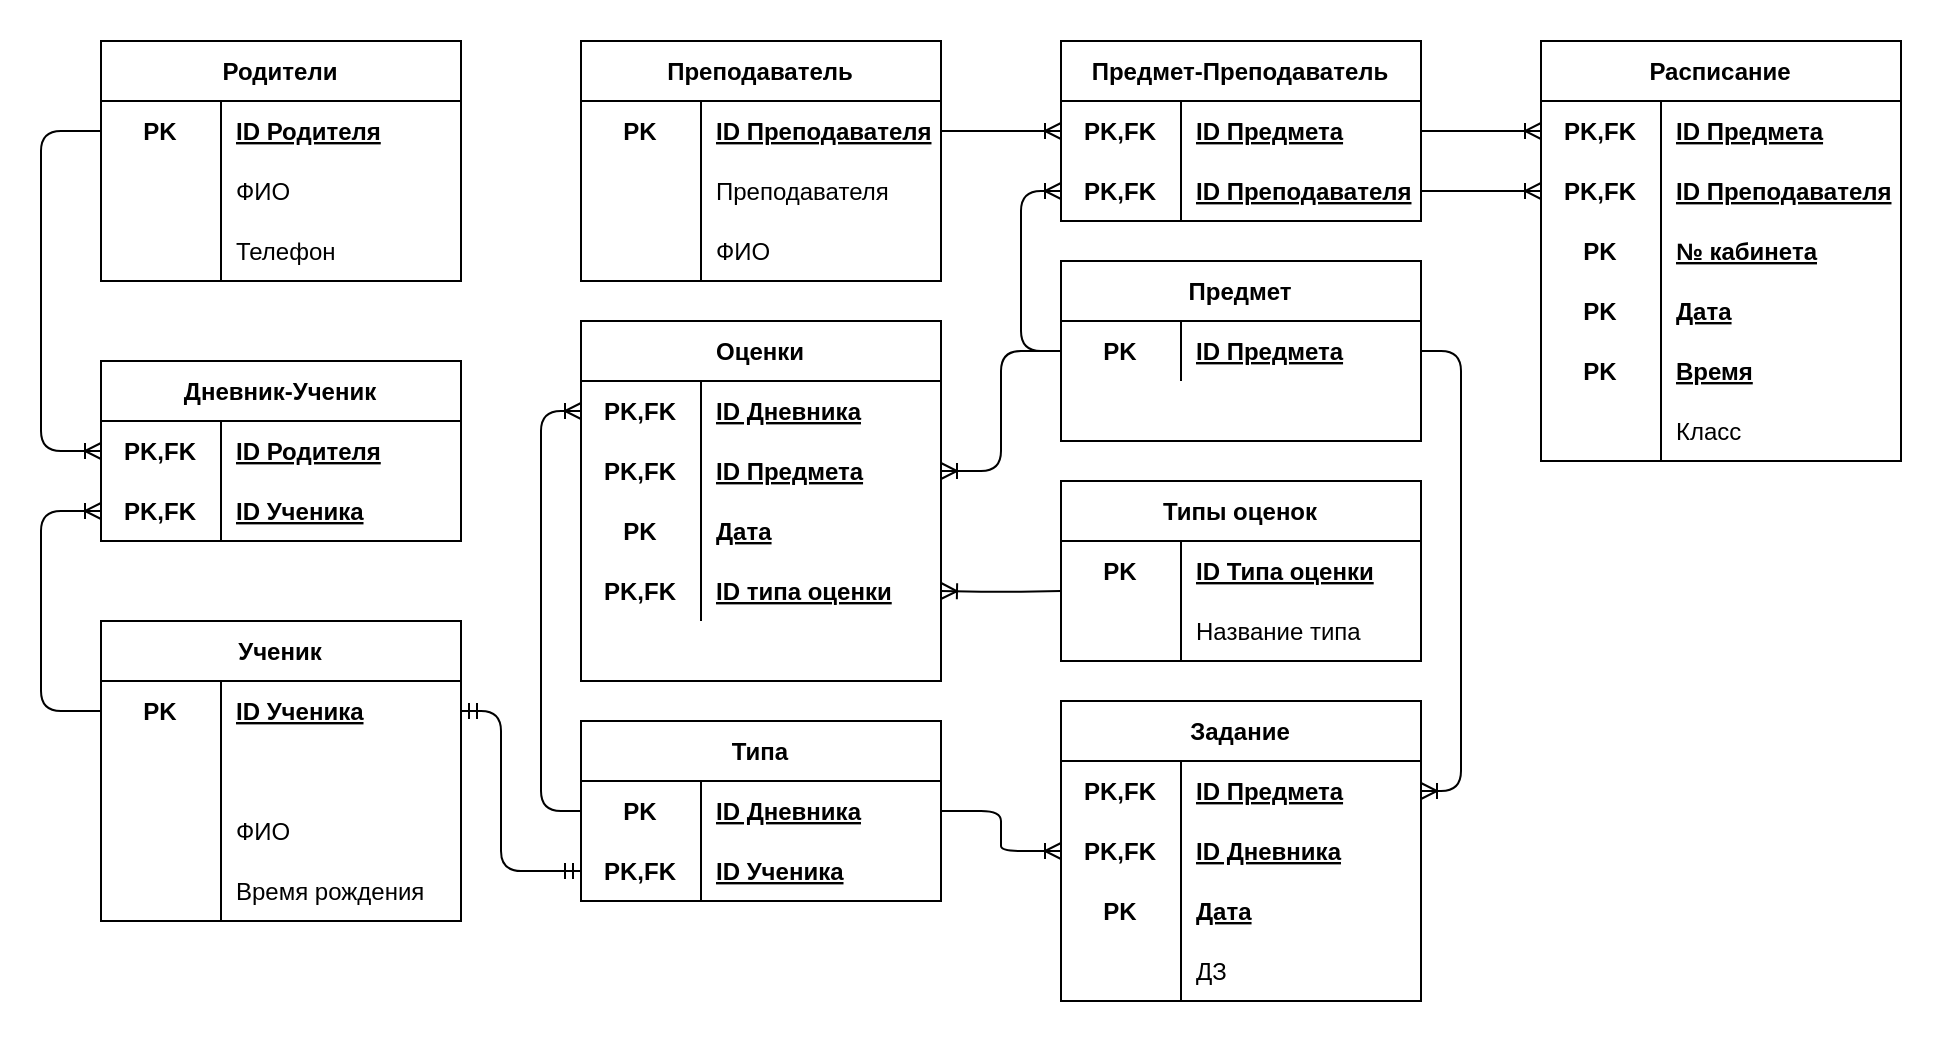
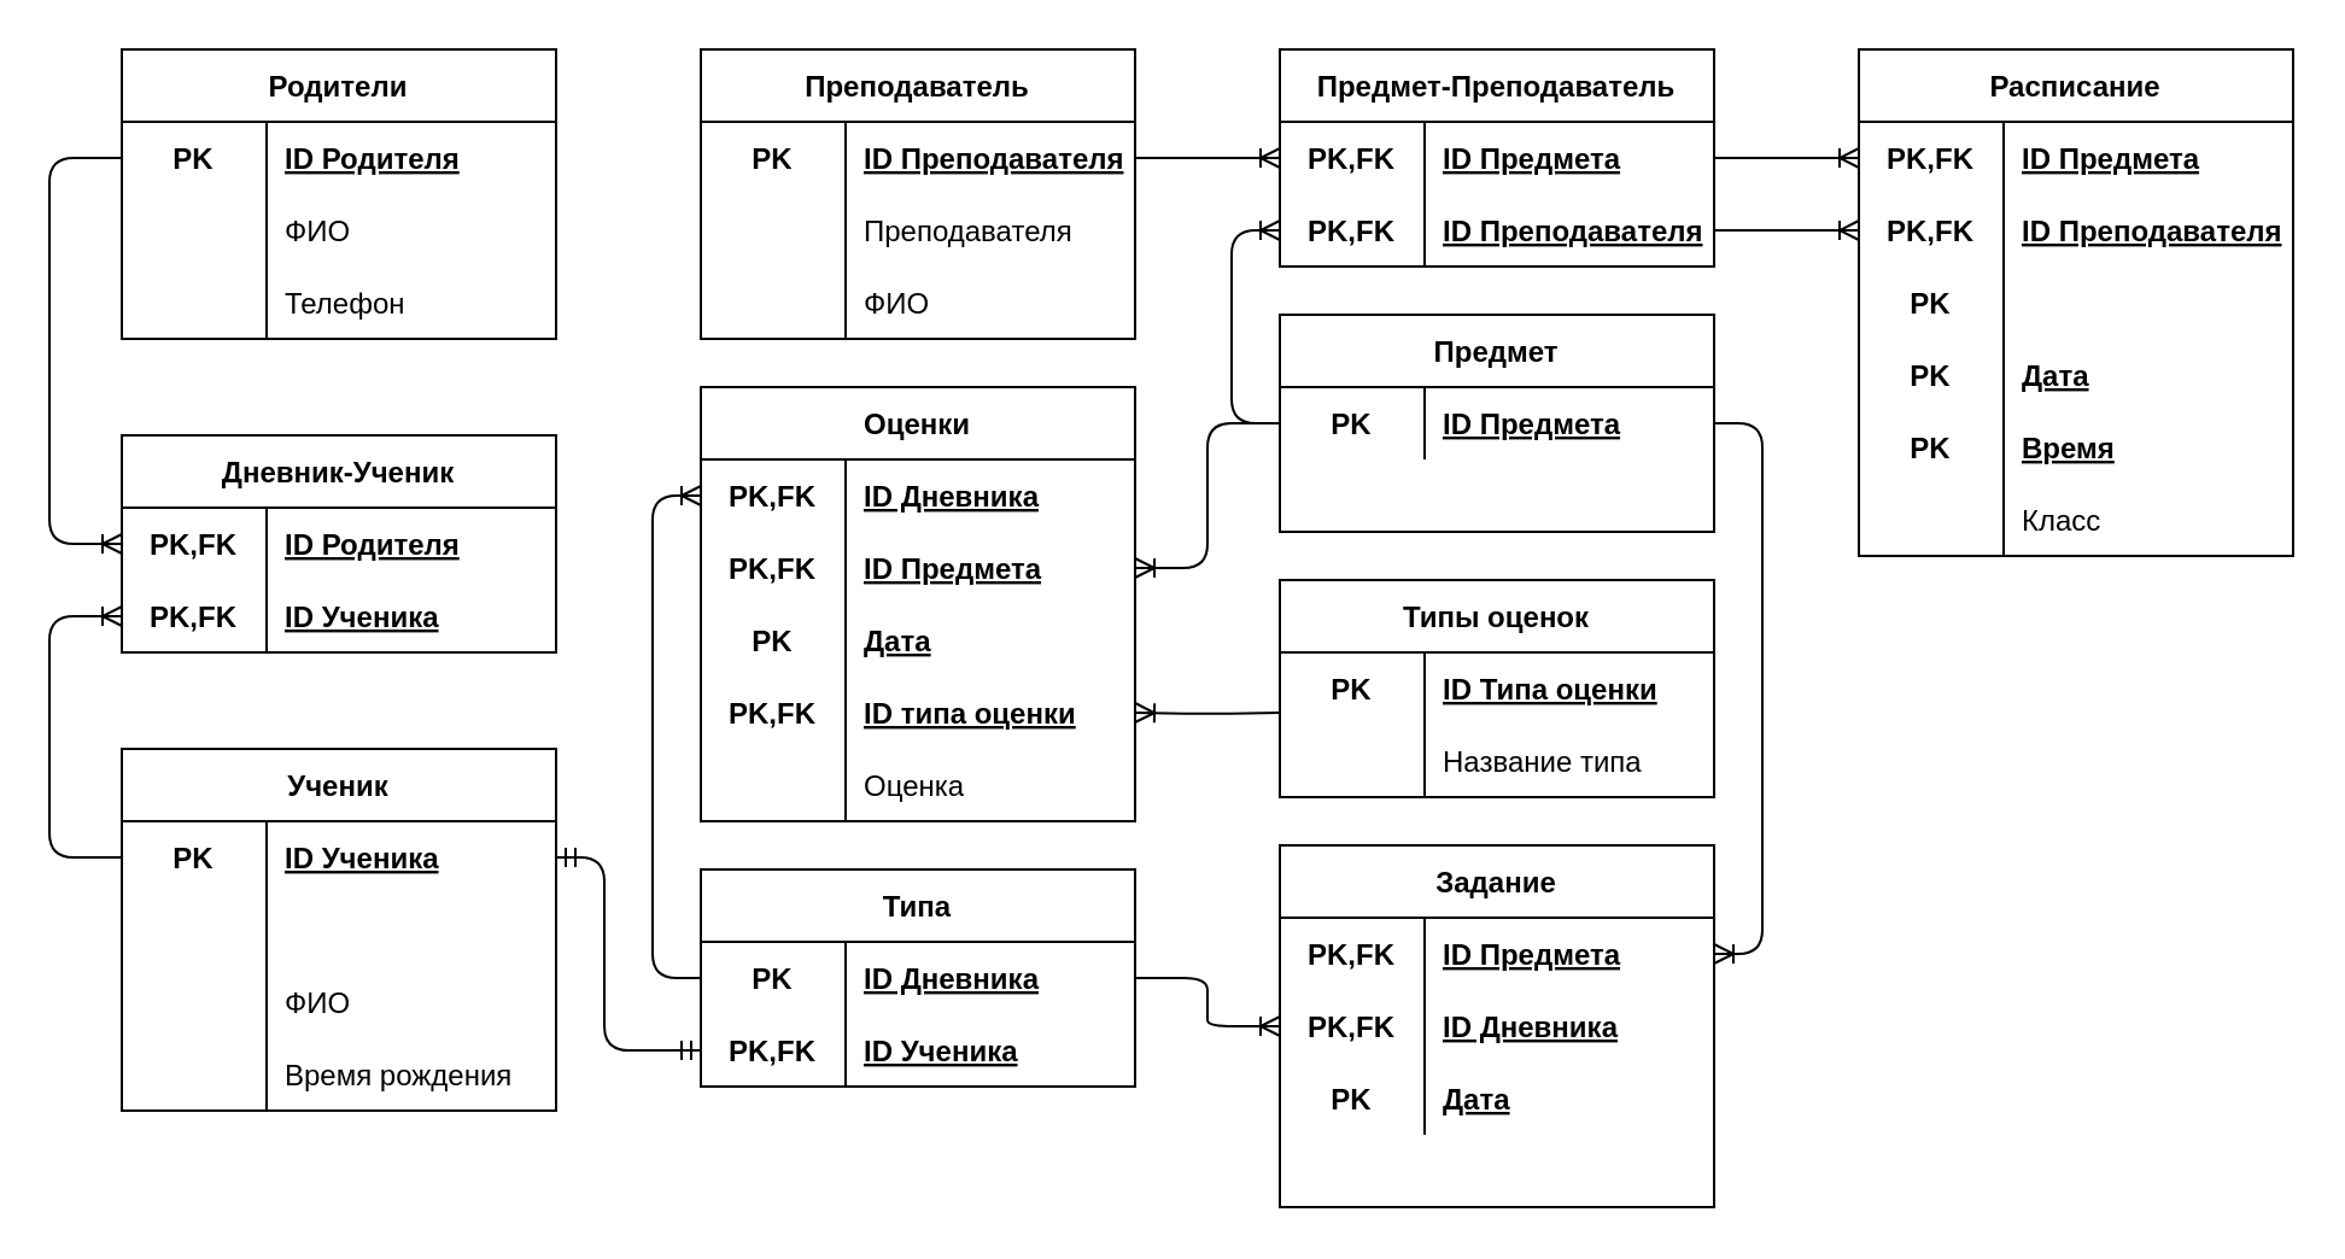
- <mxCell id="118" value="№ кабинета" style="shape=partialRectangle;connectable=0;fillColor=none;top=0;left=0;bottom=0;right=0;align=left;spacingLeft=6;fontStyle=5;overflow=hidden;" parent="116" vertex="1"><mxGeometry x="60" width="120" height="30" as="geometry" /></mxCell>
+ <mxCell id="58" value="Оценка" style="shape=partialRectangle;connectable=0;fillColor=none;top=0;left=0;bottom=0;right=0;align=left;spacingLeft=6;overflow=hidden;" parent="56" vertex="1"><mxGeometry x="60" width="120" height="30" as="geometry" /></mxCell>
- <mxCell id="81" value="ДЗ" style="shape=partialRectangle;connectable=0;fillColor=none;top=0;left=0;bottom=0;right=0;align=left;spacingLeft=6;overflow=hidden;" parent="79" vertex="1"><mxGeometry x="60" width="120" height="30" as="geometry" /></mxCell>
